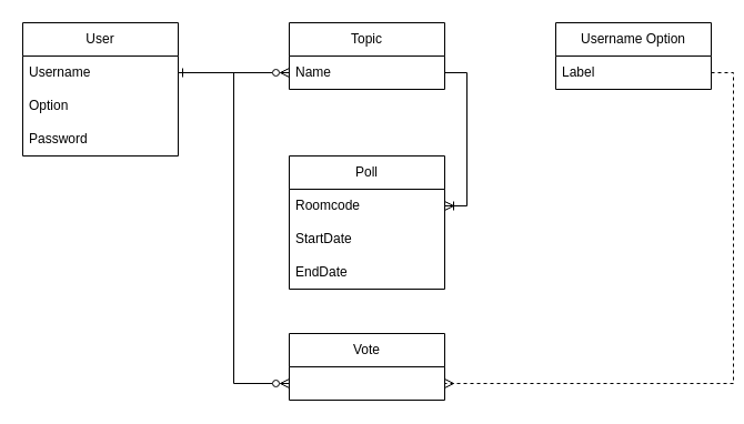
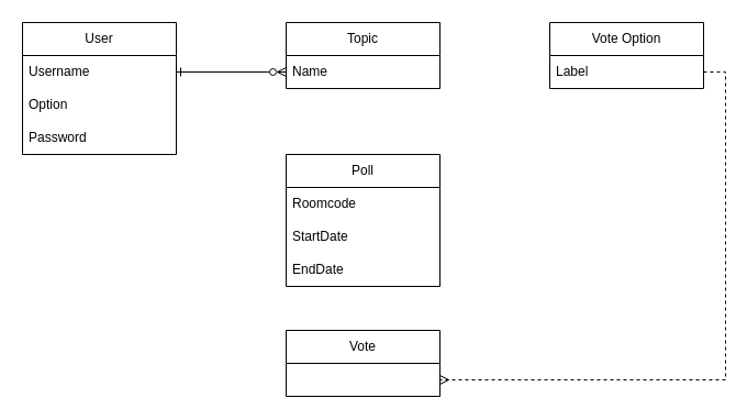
- <mxCell id="8" value="Username Option" style="swimlane;fontStyle=0;childLayout=stackLayout;horizontal=1;startSize=30;horizontalStack=0;resizeParent=1;resizeParentMax=0;resizeLast=0;collapsible=1;marginBottom=0;whiteSpace=wrap;html=1;" vertex="1" parent="1"><mxGeometry x="500" y="20" width="140" height="60" as="geometry" /></mxCell>
+ <mxCell id="8" value="Vote Option" style="swimlane;fontStyle=0;childLayout=stackLayout;horizontal=1;startSize=30;horizontalStack=0;resizeParent=1;resizeParentMax=0;resizeLast=0;collapsible=1;marginBottom=0;whiteSpace=wrap;html=1;" vertex="1" parent="1"><mxGeometry x="500" y="20" width="140" height="60" as="geometry" /></mxCell>
- <mxCell id="16" style="edgeStyle=orthogonalEdgeStyle;rounded=0;orthogonalLoop=1;jettySize=auto;html=1;exitX=1;exitY=0.5;exitDx=0;exitDy=0;entryX=1;entryY=0.5;entryDx=0;entryDy=0;endArrow=ERoneToMany;endFill=0;" edge="1" parent="1" source="7" target="11"><mxGeometry relative="1" as="geometry" /></mxCell>
- <mxCell id="18" style="edgeStyle=orthogonalEdgeStyle;rounded=0;orthogonalLoop=1;jettySize=auto;html=1;exitX=1;exitY=0.5;exitDx=0;exitDy=0;entryX=0;entryY=0.75;entryDx=0;entryDy=0;endArrow=ERzeroToMany;endFill=0;" edge="1" parent="1" source="3" target="14"><mxGeometry relative="1" as="geometry" /></mxCell>
